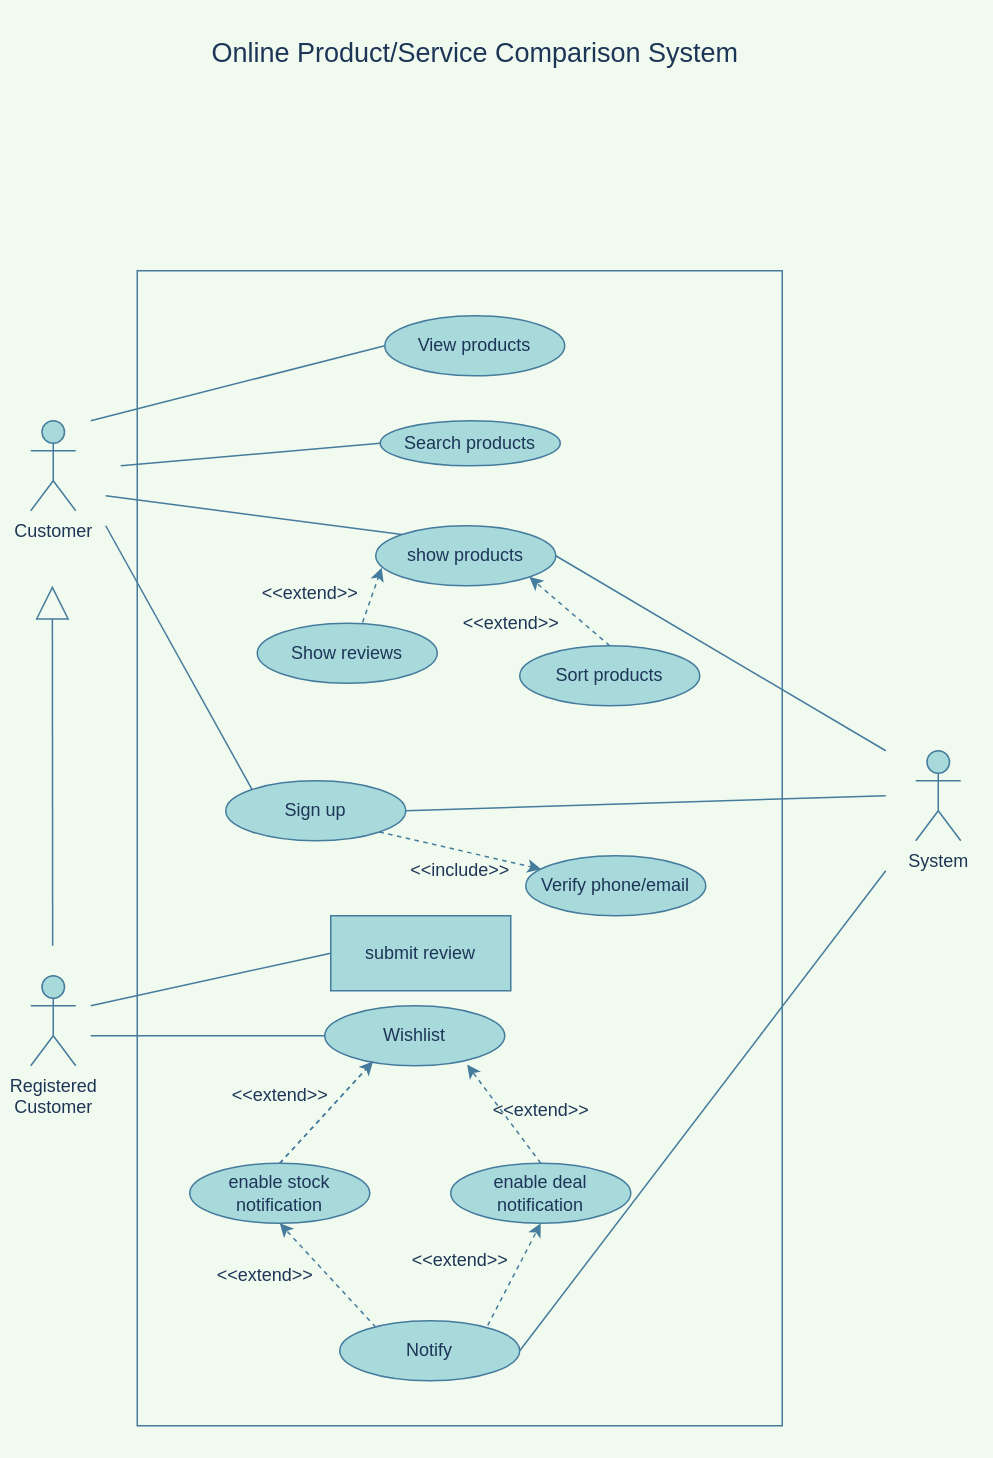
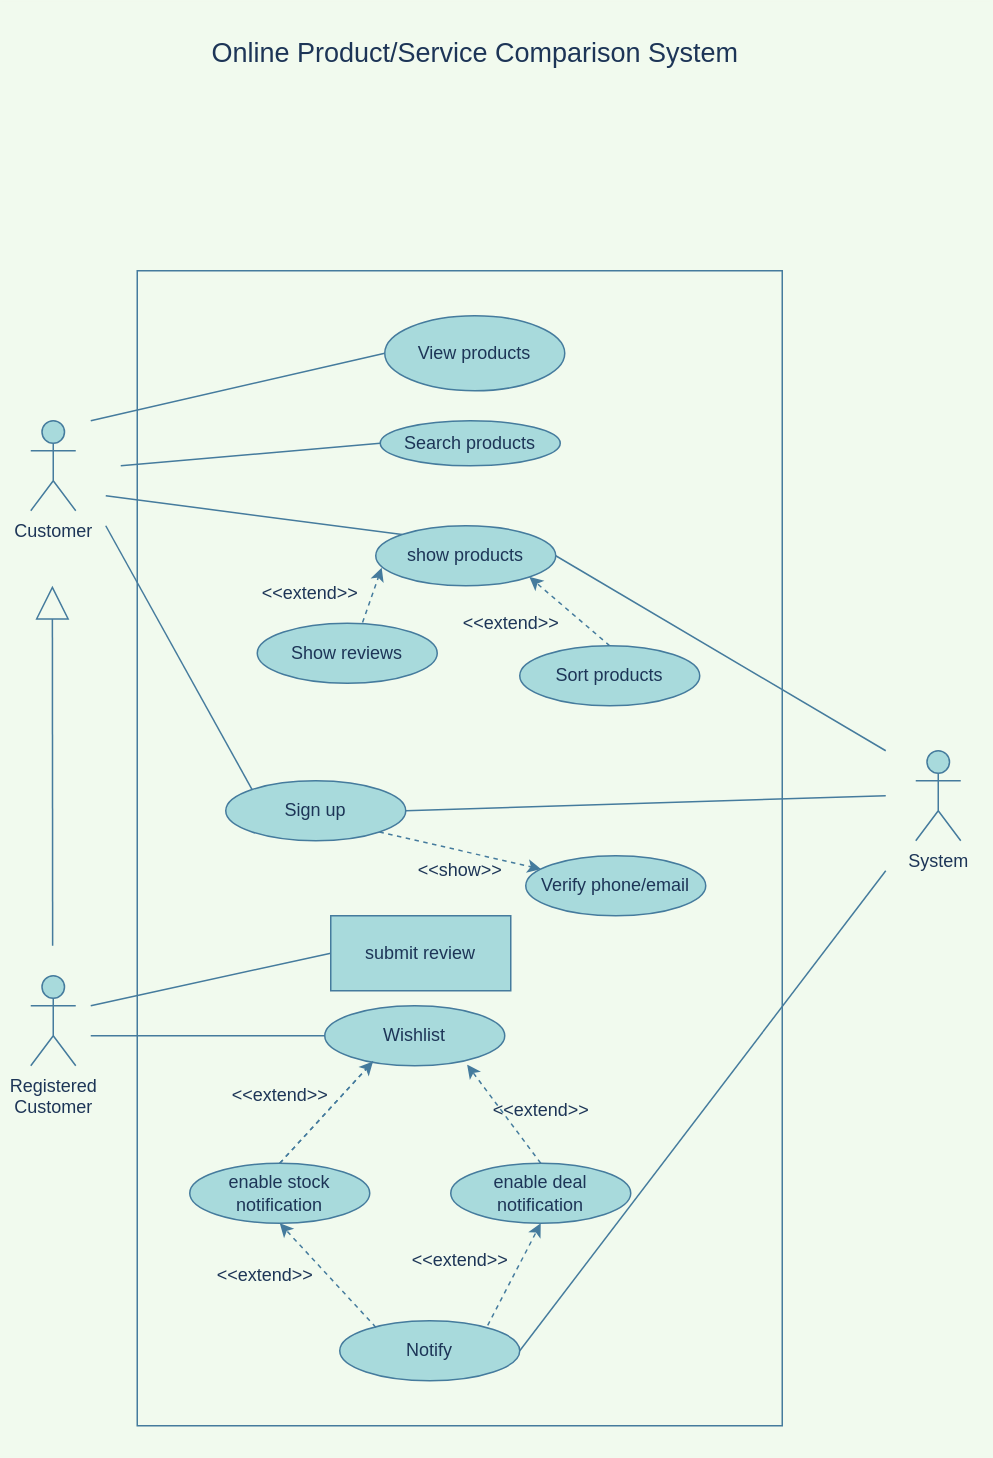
- <mxCell id="6" value="View products" style="ellipse;whiteSpace=wrap;html=1;fillColor=#A8DADC;strokeColor=#457B9D;fontColor=#1D3557;" parent="1" vertex="1"><mxGeometry x="256" y="210" width="120" height="40" as="geometry" /></mxCell>
+ <mxCell id="6" value="View products" style="ellipse;whiteSpace=wrap;html=1;fillColor=#A8DADC;strokeColor=#457B9D;fontColor=#1D3557;" parent="1" vertex="1"><mxGeometry x="256" y="210" width="120" height="50" as="geometry" /></mxCell>
- <mxCell id="30" value="&amp;lt;&amp;lt;include&amp;gt;&amp;gt;" style="text;html=1;align=center;verticalAlign=middle;resizable=0;points=[];autosize=1;fontColor=#1D3557;" parent="1" vertex="1"><mxGeometry x="266" y="570" width="80" height="20" as="geometry" /></mxCell>
+ <mxCell id="30" value="&amp;lt;&amp;lt;show&amp;gt;&amp;gt;" style="text;html=1;align=center;verticalAlign=middle;resizable=0;points=[];autosize=1;fontColor=#1D3557;" parent="1" vertex="1"><mxGeometry x="266" y="570" width="80" height="20" as="geometry" /></mxCell>
